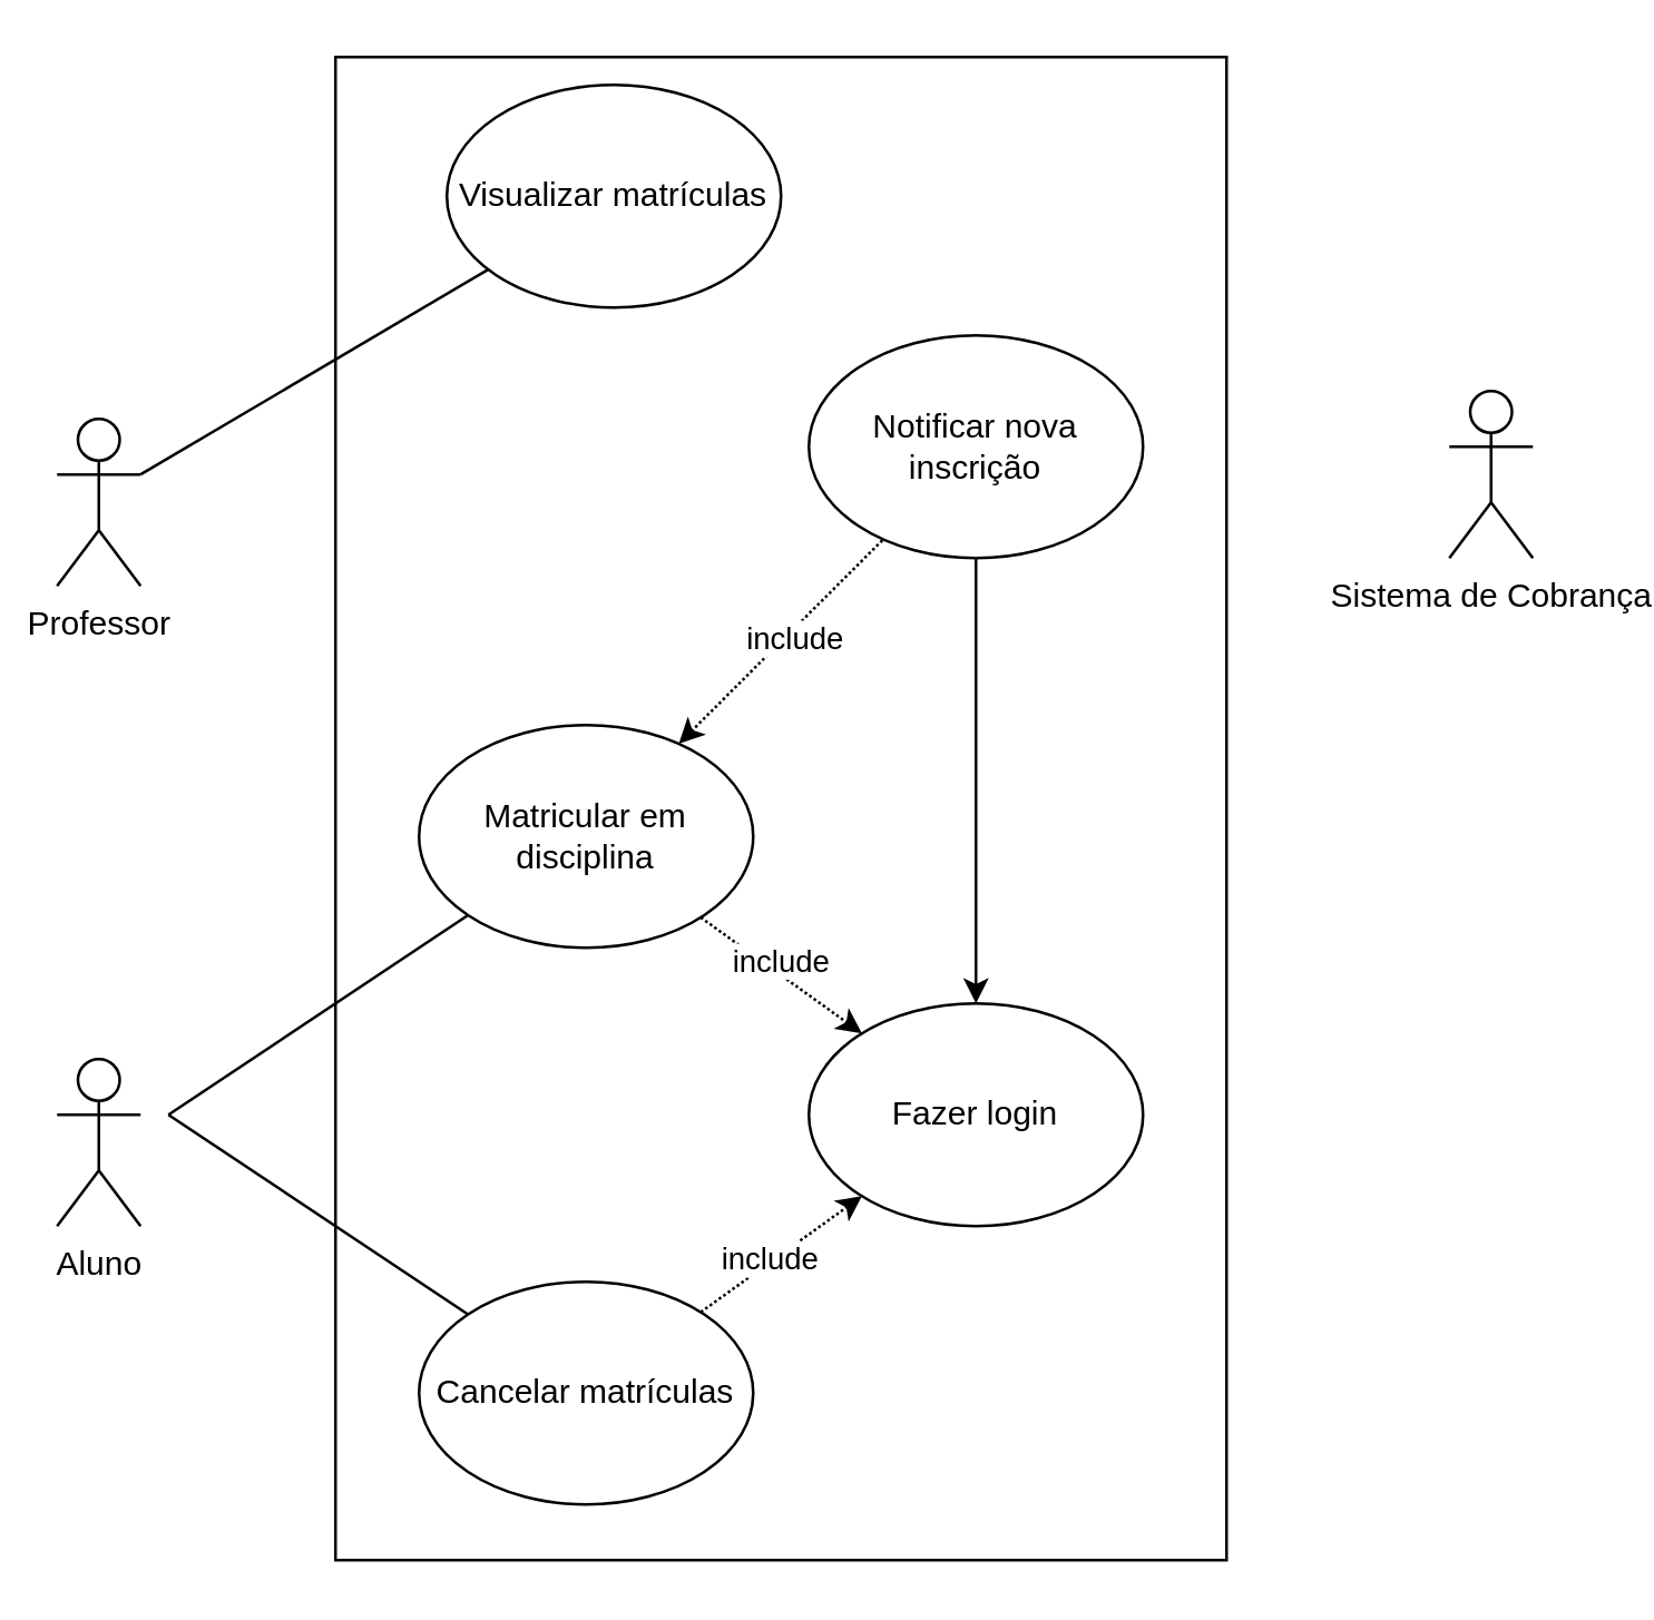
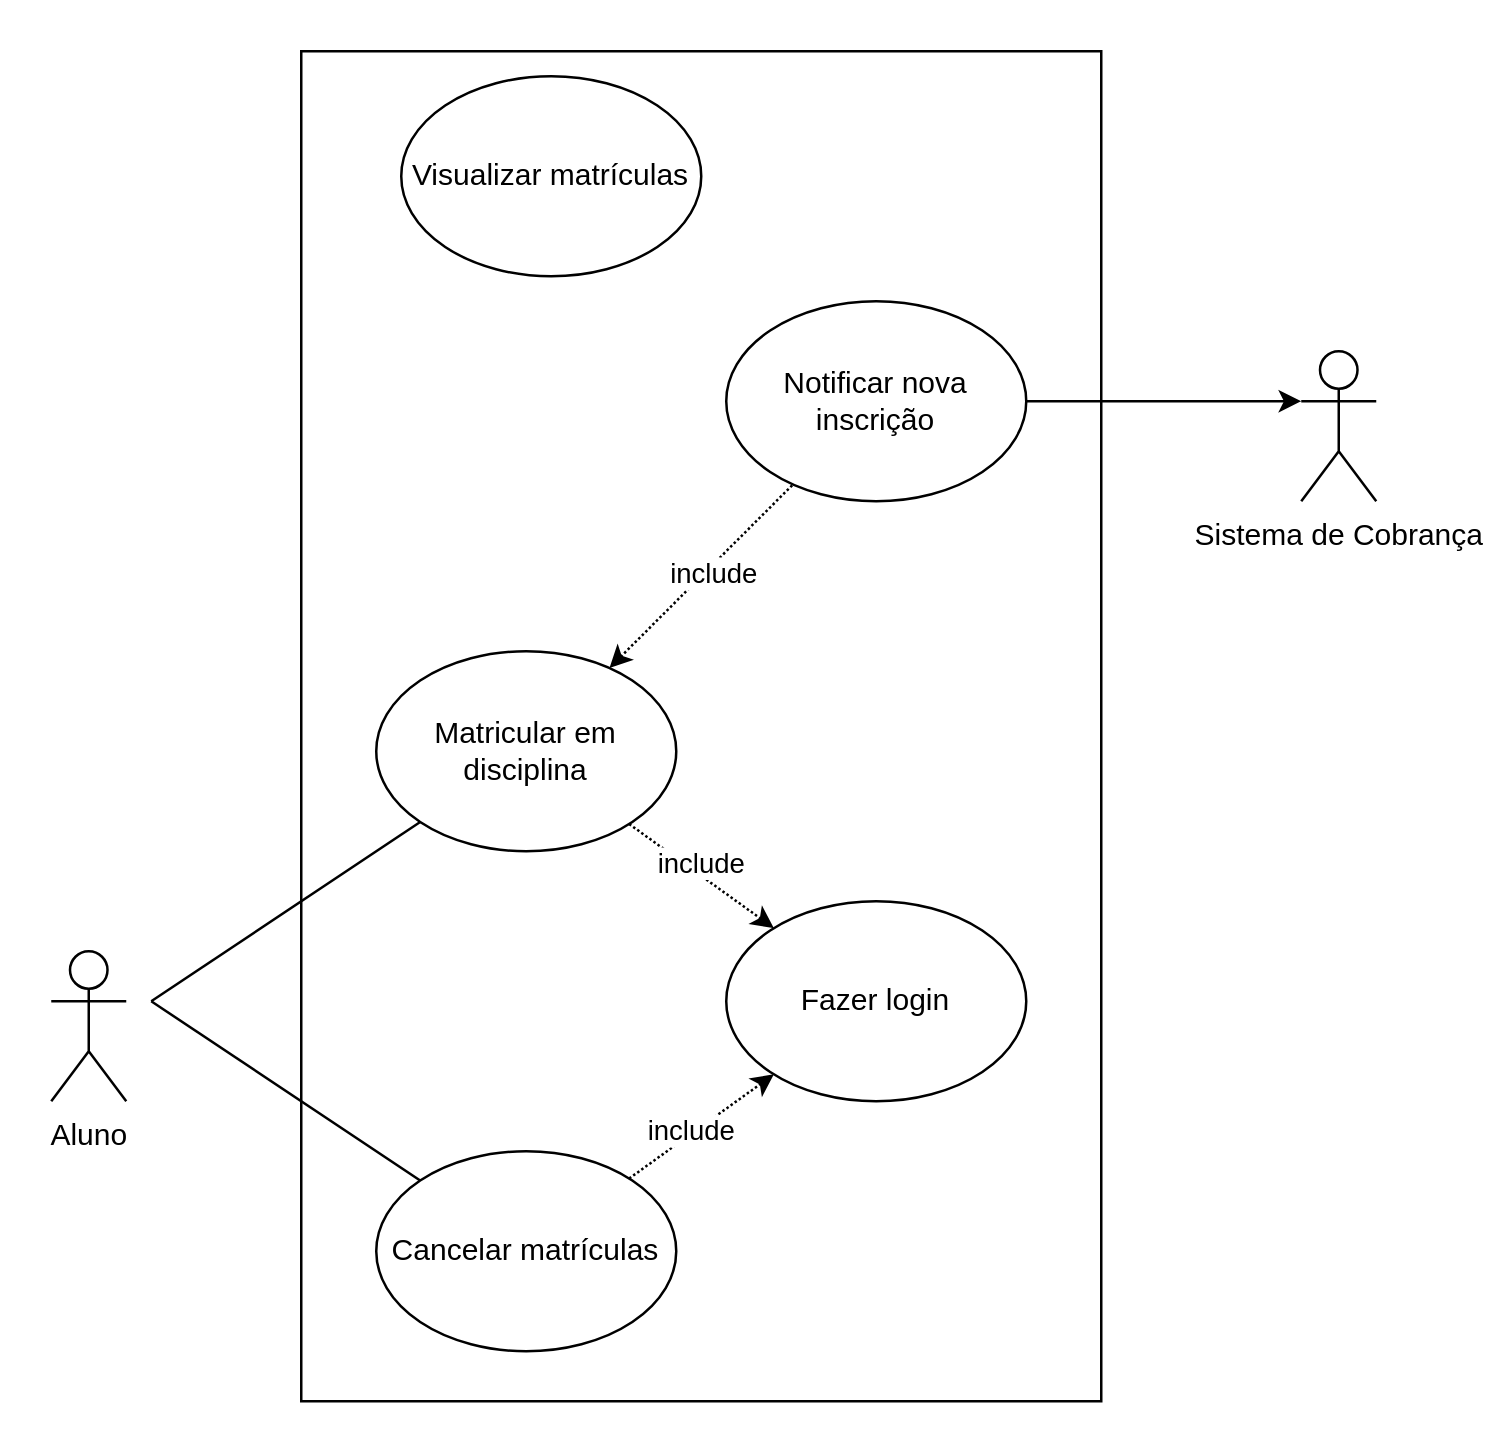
- <mxCell id="19" style="rounded=0;orthogonalLoop=1;jettySize=auto;html=1;entryX=1;entryY=0.333;entryDx=0;entryDy=0;entryPerimeter=0;endArrow=none;endFill=0;fontFamily=Helvetica;" parent="1" source="20" target="18" edge="1"><mxGeometry relative="1" as="geometry" /></mxCell>
- <mxCell id="18" value="Professor" style="shape=umlActor;verticalLabelPosition=bottom;verticalAlign=top;html=1;outlineConnect=0;" parent="1" vertex="1"><mxGeometry x="20" y="150" width="30" height="60" as="geometry" /></mxCell>
- <mxCell id="15" style="rounded=0;orthogonalLoop=1;jettySize=auto;html=1;fontFamily=Helvetica;" parent="1" source="16" target="17" edge="1"><mxGeometry relative="1" as="geometry" /></mxCell>
+ <mxCell id="15" style="rounded=0;orthogonalLoop=1;jettySize=auto;html=1;entryX=0;entryY=0.333;entryDx=0;entryDy=0;entryPerimeter=0;fontFamily=Helvetica;" parent="1" source="16" target="14" edge="1"><mxGeometry relative="1" as="geometry" /></mxCell>
